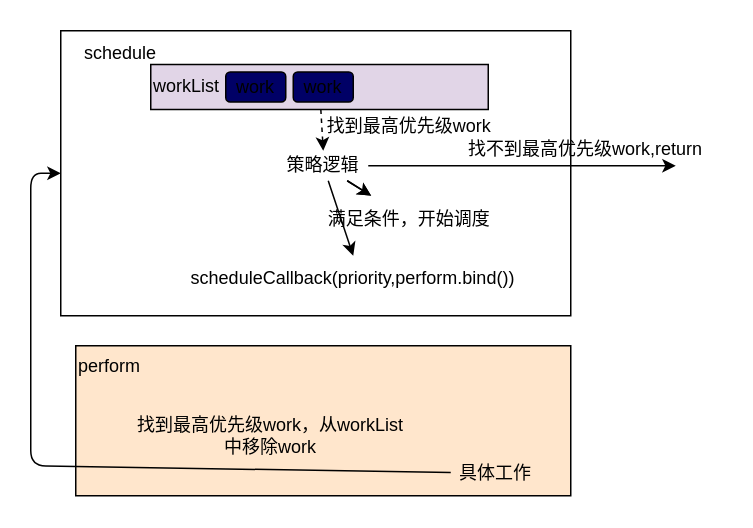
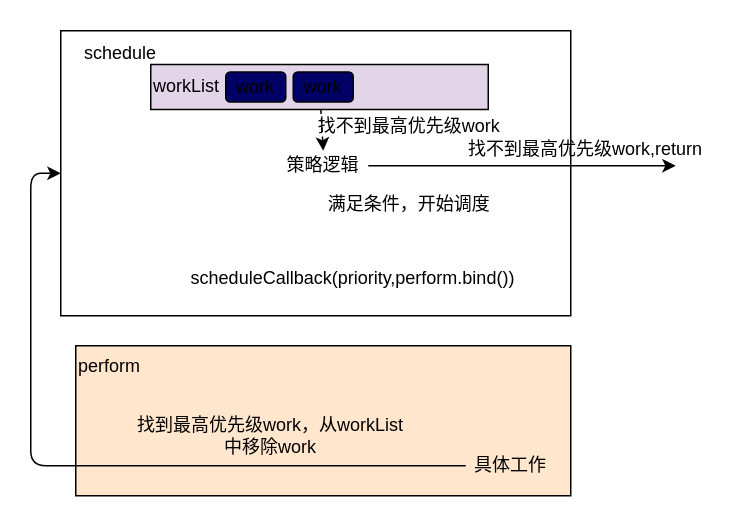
- <mxCell id="19" value="找到最高优先级work" style="text;html=1;strokeColor=none;fillColor=none;align=center;verticalAlign=middle;whiteSpace=wrap;rounded=0;" parent="1" vertex="1"><mxGeometry x="205" y="68" width="135" height="32" as="geometry" /></mxCell>
+ <mxCell id="19" value="找不到最高优先级work" style="text;html=1;strokeColor=none;fillColor=none;align=center;verticalAlign=middle;whiteSpace=wrap;rounded=0;" parent="1" vertex="1"><mxGeometry x="205" y="68" width="135" height="32" as="geometry" /></mxCell>
- <mxCell id="11" style="edgeStyle=none;html=1;entryX=0.5;entryY=0;entryDx=0;entryDy=0;" parent="1" source="17" target="18" edge="1"><mxGeometry relative="1" as="geometry" /></mxCell>
- <mxCell id="20" value="满足条件，开始调度" style="text;html=1;strokeColor=none;fillColor=none;align=center;verticalAlign=middle;whiteSpace=wrap;rounded=0;" parent="1" vertex="1"><mxGeometry x="205" y="130" width="135" height="32" as="geometry" /></mxCell>
+ <mxCell id="20" value="满足条件，开始调度" style="text;html=1;strokeColor=none;fillColor=none;align=center;verticalAlign=middle;whiteSpace=wrap;rounded=0;" parent="1" vertex="1"><mxGeometry x="205" y="120" width="135" height="32" as="geometry" /></mxCell>
- <mxCell id="8" value="具体工作" style="text;html=1;strokeColor=none;fillColor=none;align=center;verticalAlign=middle;whiteSpace=wrap;rounded=0;" parent="1" vertex="1"><mxGeometry x="300" y="300" width="60" height="30" as="geometry" /></mxCell>
+ <mxCell id="8" value="具体工作" style="text;html=1;strokeColor=none;fillColor=none;align=center;verticalAlign=middle;whiteSpace=wrap;rounded=0;" parent="1" vertex="1"><mxGeometry x="310" y="295" width="60" height="30" as="geometry" /></mxCell>
